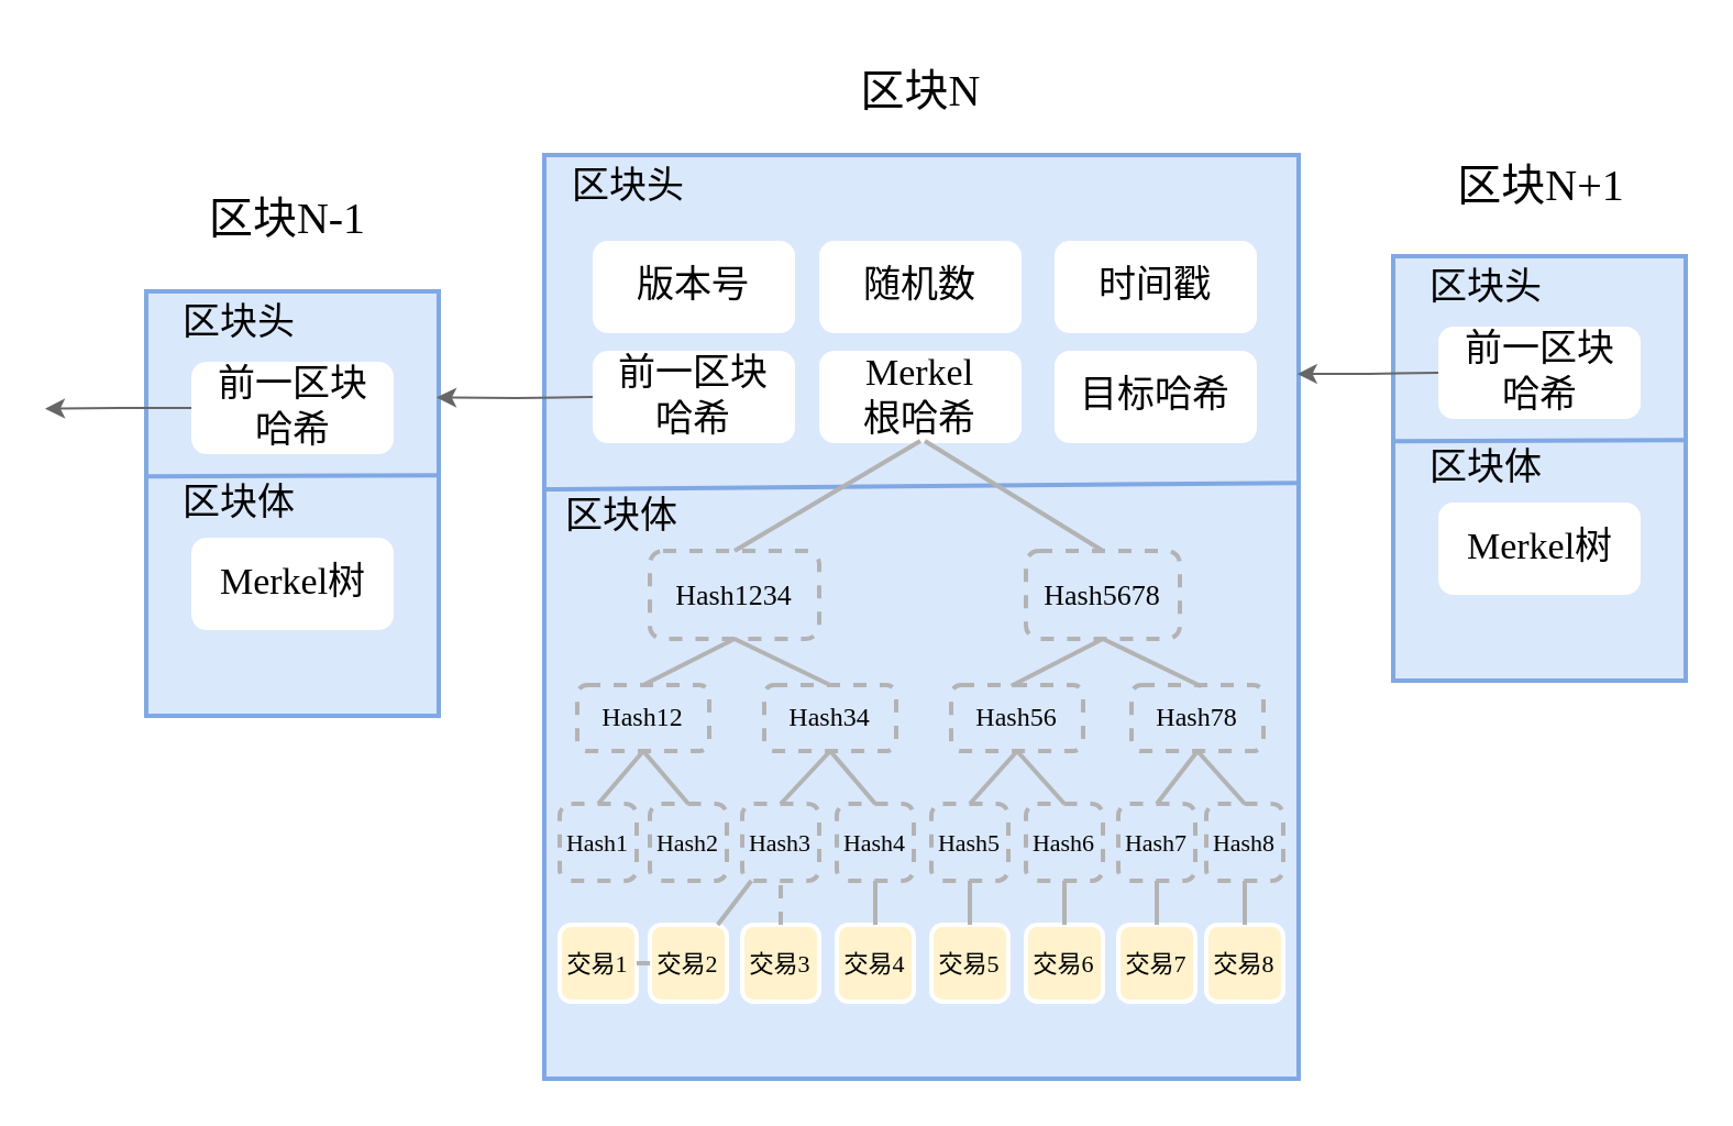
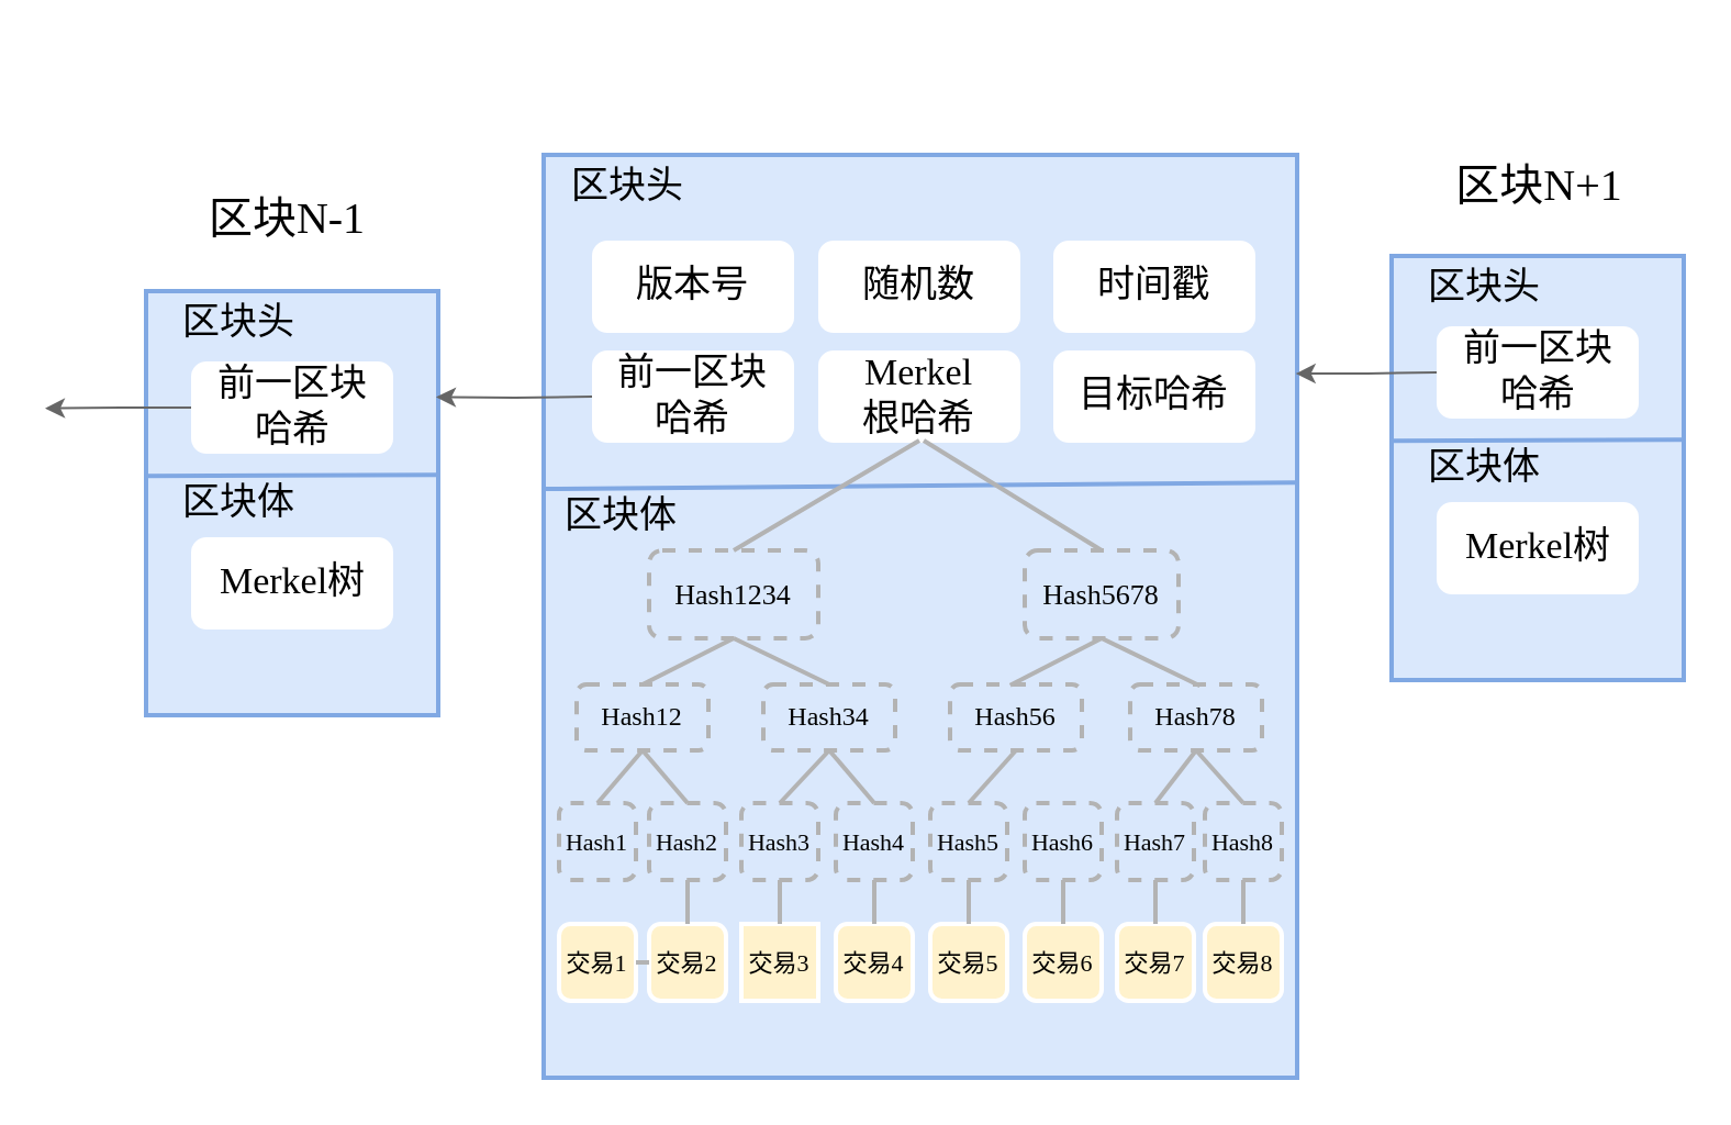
- <mxCell id="69" value="区块N" style="text;html=1;align=center;verticalAlign=middle;resizable=0;points=[];autosize=1;strokeColor=none;fillColor=none;fontFamily=宋体;fontSize=20;fontColor=default;labelBackgroundColor=none;" parent="1" vertex="1"><mxGeometry x="383" y="20" width="70" height="40" as="geometry" /></mxCell>
- <mxCell id="52" value="" style="endArrow=none;html=1;rounded=0;fontFamily=Times New Roman;fontSize=11;fontColor=default;labelBackgroundColor=none;entryX=0.5;entryY=1;entryDx=0;entryDy=0;exitX=0.5;exitY=0;exitDx=0;exitDy=0;strokeWidth=2;strokeColor=#b3b3b3;" parent="1" source="25" target="19" edge="1"><mxGeometry width="50" height="50" relative="1" as="geometry"><mxPoint x="440" y="430" as="sourcePoint" /><mxPoint x="490" y="380" as="targetPoint" /></mxGeometry></mxCell>
- <mxCell id="40" value="" style="endArrow=none;html=1;rounded=0;fontFamily=宋体;fontSize=11;fontColor=default;labelBackgroundColor=none;strokeWidth=2;strokeColor=#b3b3b3;" parent="1" source="29" target="22" edge="1"><mxGeometry width="50" height="50" relative="1" as="geometry"><mxPoint x="280" y="455" as="sourcePoint" /><mxPoint x="330" y="405" as="targetPoint" /></mxGeometry></mxCell>
+ <mxCell id="40" value="" style="endArrow=none;html=1;rounded=0;fontFamily=宋体;fontSize=11;fontColor=default;labelBackgroundColor=none;entryX=0.5;entryY=1;entryDx=0;entryDy=0;strokeWidth=2;strokeColor=#b3b3b3;" parent="1" source="29" target="21" edge="1"><mxGeometry width="50" height="50" relative="1" as="geometry"><mxPoint x="280" y="455" as="sourcePoint" /><mxPoint x="330" y="405" as="targetPoint" /></mxGeometry></mxCell>
- <mxCell id="41" value="" style="endArrow=none;html=1;rounded=0;fontFamily=宋体;fontSize=11;fontColor=default;labelBackgroundColor=none;entryX=0.5;entryY=1;entryDx=0;entryDy=0;strokeWidth=2;strokeColor=#b3b3b3;dashed=1;" parent="1" source="30" target="22" edge="1"><mxGeometry width="50" height="50" relative="1" as="geometry"><mxPoint x="330" y="455" as="sourcePoint" /><mxPoint x="380" y="405" as="targetPoint" /></mxGeometry></mxCell>
+ <mxCell id="41" value="" style="endArrow=none;html=1;rounded=0;fontFamily=宋体;fontSize=11;fontColor=default;labelBackgroundColor=none;entryX=0.5;entryY=1;entryDx=0;entryDy=0;strokeWidth=2;strokeColor=#b3b3b3;" parent="1" source="30" target="22" edge="1"><mxGeometry width="50" height="50" relative="1" as="geometry"><mxPoint x="330" y="455" as="sourcePoint" /><mxPoint x="380" y="405" as="targetPoint" /></mxGeometry></mxCell>
- <mxCell id="30" value="交易3" style="rounded=1;whiteSpace=wrap;html=1;align=center;verticalAlign=middle;fontFamily=宋体;fontSize=11;labelBackgroundColor=none;fillColor=#fff2cc;strokeWidth=2;strokeColor=#FFFFFF;fontColor=default;" parent="1" vertex="1"><mxGeometry x="337" y="420" width="35" height="35" as="geometry" /></mxCell>
+ <mxCell id="30" value="交易3" style="whiteSpace=wrap;html=1;align=center;verticalAlign=middle;fontFamily=宋体;fontSize=11;labelBackgroundColor=none;fillColor=#fff2cc;strokeWidth=2;strokeColor=#FFFFFF;fontColor=default;rounded=0;" parent="1" vertex="1"><mxGeometry x="337" y="420" width="35" height="35" as="geometry" /></mxCell>
